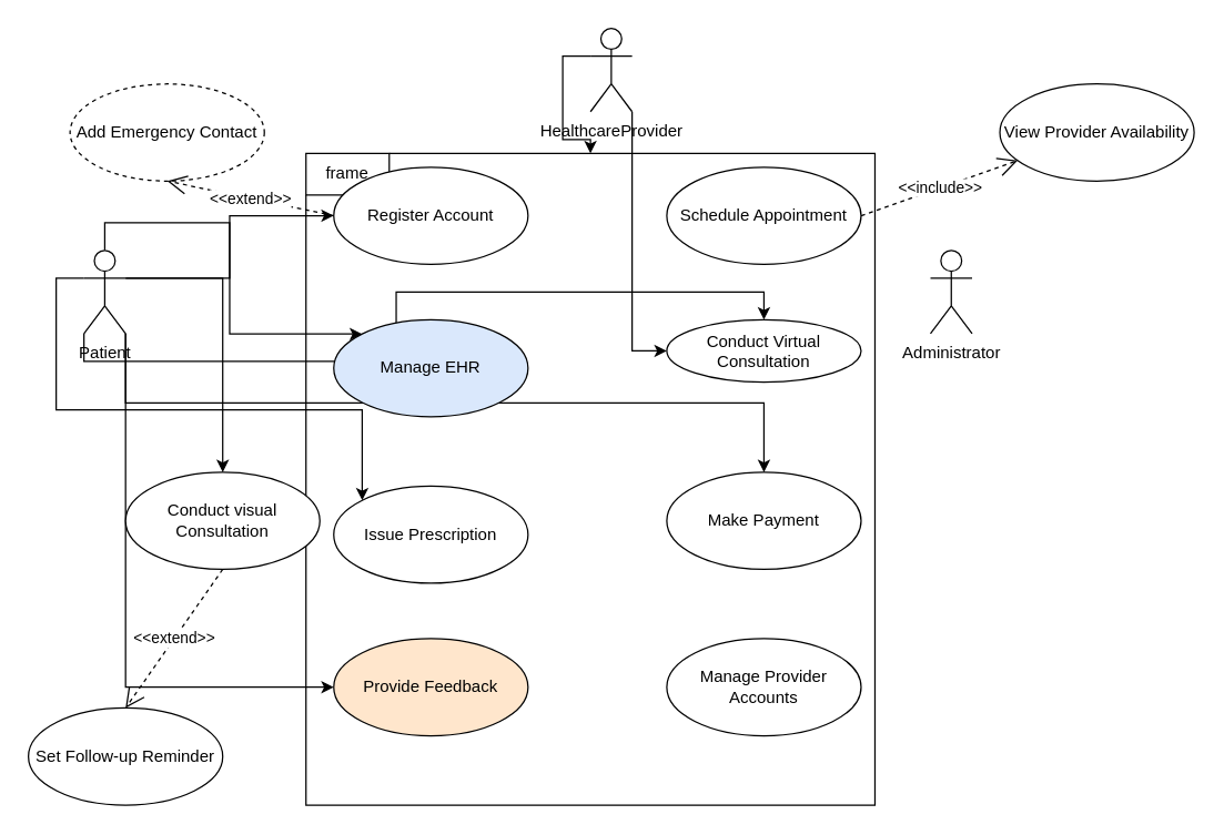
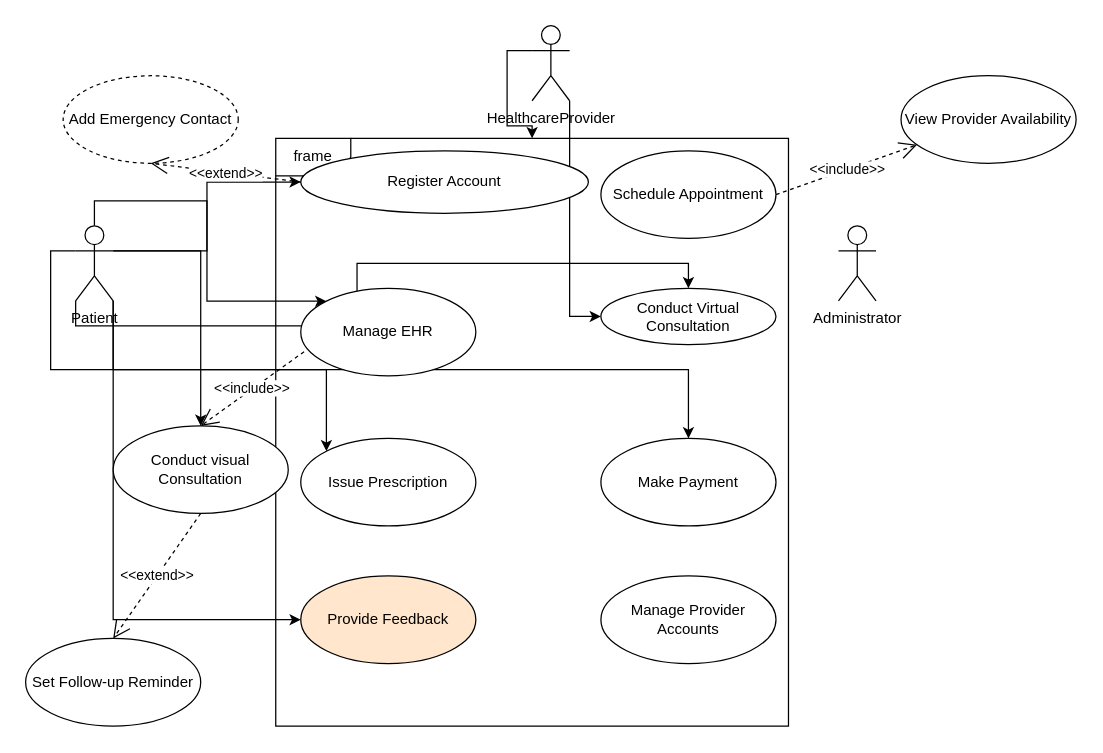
- <mxCell id="16" value="Register Account" style="ellipse;whiteSpace=wrap;html=1;" vertex="1" parent="1"><mxGeometry x="240" y="120" width="140" height="70" as="geometry" /></mxCell>
+ <mxCell id="16" value="Register Account" style="ellipse;whiteSpace=wrap;html=1;" vertex="1" parent="1"><mxGeometry x="240" y="120" width="230" height="50" as="geometry" /></mxCell>
- <mxCell id="18" value="Manage EHR" style="ellipse;whiteSpace=wrap;html=1;fillColor=#dae8fc;" vertex="1" parent="1"><mxGeometry x="240" y="230" width="140" height="70" as="geometry" /></mxCell>
+ <mxCell id="18" value="Manage EHR" style="ellipse;whiteSpace=wrap;html=1;" vertex="1" parent="1"><mxGeometry x="240" y="230" width="140" height="70" as="geometry" /></mxCell>
+ <mxCell id="28" value="&amp;lt;&amp;lt;include&amp;gt;&amp;gt;" style="endArrow=open;endSize=12;dashed=1;html=1;rounded=0;exitX=0.019;exitY=0.724;exitDx=0;exitDy=0;exitPerimeter=0;entryX=0.5;entryY=0;entryDx=0;entryDy=0;" edge="1" parent="1" source="18" target="27"><mxGeometry width="160" relative="1" as="geometry"><mxPoint x="90" y="310" as="sourcePoint" /><mxPoint x="250" y="310" as="targetPoint" /></mxGeometry></mxCell>
- <mxCell id="21" value="Make Payment" style="ellipse;whiteSpace=wrap;html=1;" vertex="1" parent="1"><mxGeometry x="480" y="340" width="140" height="70" as="geometry" /></mxCell>
+ <mxCell id="21" value="Make Payment" style="ellipse;whiteSpace=wrap;html=1;" vertex="1" parent="1"><mxGeometry x="480" y="350" width="140" height="70" as="geometry" /></mxCell>
